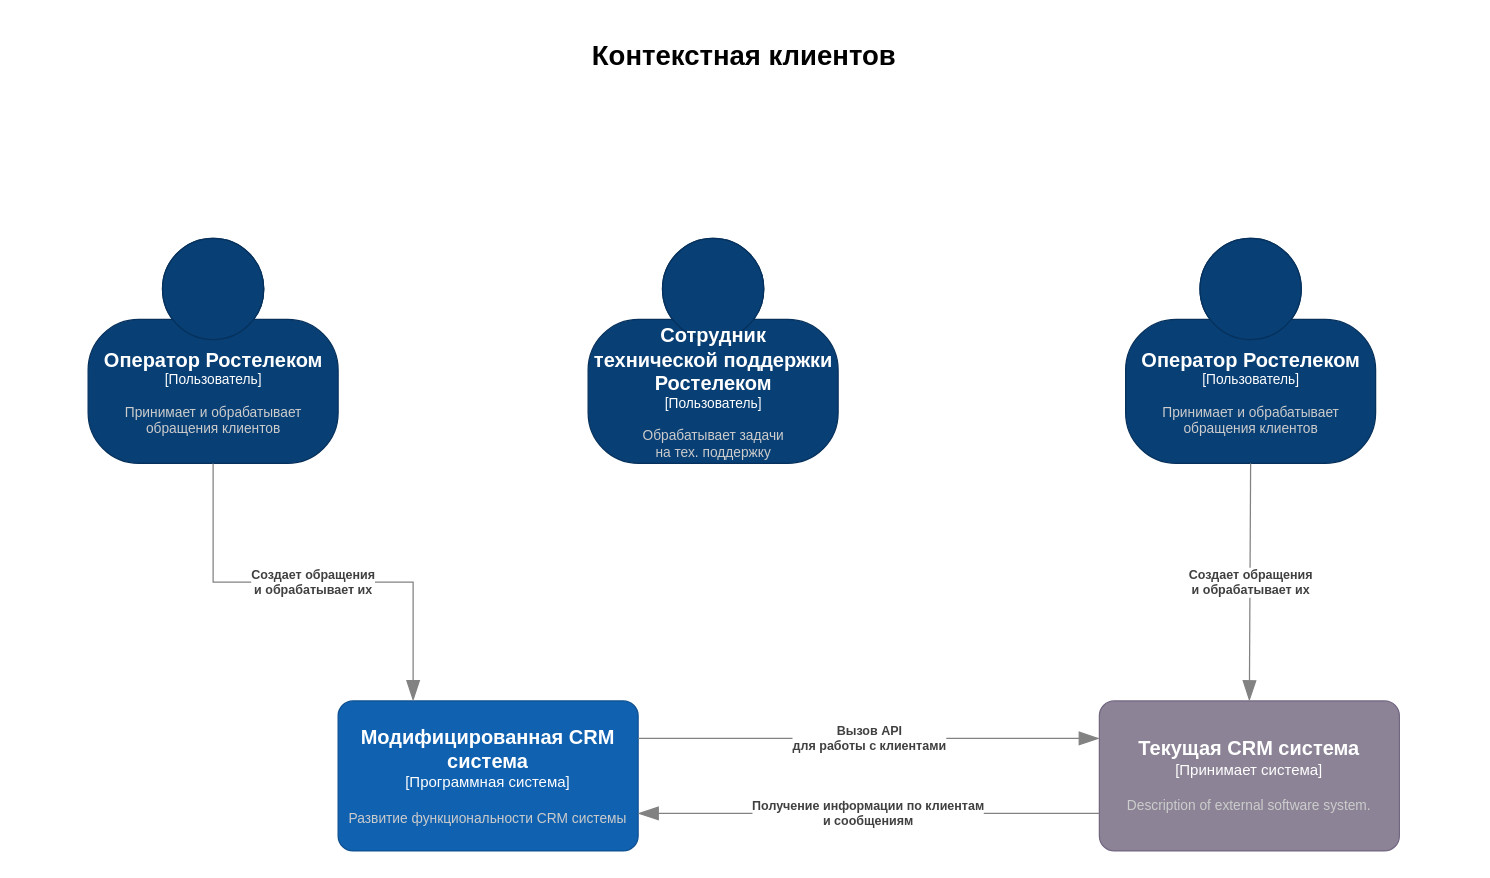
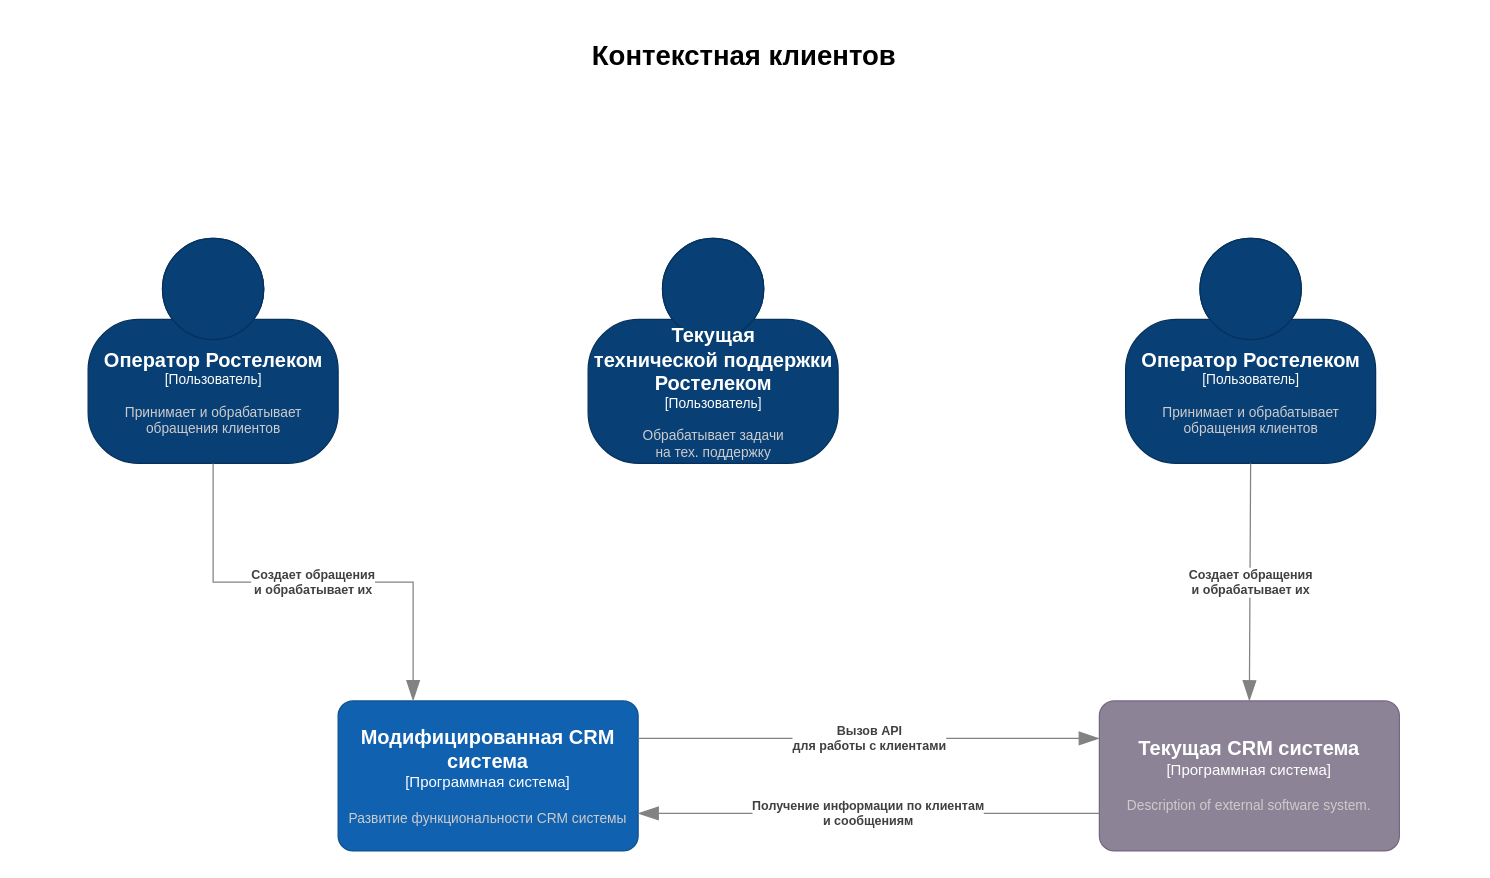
- <mxCell id="5" value="&lt;font style=&quot;font-size: 16px&quot;&gt;&lt;b&gt;Сотрудник &#10;технической поддержки &#10;Ростелеком&lt;/b&gt;&lt;/font&gt;&lt;div&gt;[Пользователь]&lt;/div&gt;&lt;br&gt;&lt;div&gt;&lt;font style=&quot;font-size: 11px&quot;&gt;&lt;font color=&quot;#cccccc&quot;&gt;Обрабатывает задачи &#10;на тех. поддержку&lt;/font&gt;&lt;/div&gt;" style="html=1;fontSize=11;dashed=0;whitespace=wrap;fillColor=#083F75;strokeColor=#06315C;fontColor=#ffffff;shape=mxgraph.c4.person2;align=center;metaEdit=1;points=[[0.5,0,0],[1,0.5,0],[1,0.75,0],[0.75,1,0],[0.5,1,0],[0.25,1,0],[0,0.75,0],[0,0.5,0]];resizable=0;" parent="1" vertex="1"><mxGeometry x="470" y="190" width="200" height="180" as="geometry" /></mxCell>
+ <mxCell id="5" value="&lt;font style=&quot;font-size: 16px&quot;&gt;&lt;b&gt;Текущая &#10;технической поддержки &#10;Ростелеком&lt;/b&gt;&lt;/font&gt;&lt;div&gt;[Пользователь]&lt;/div&gt;&lt;br&gt;&lt;div&gt;&lt;font style=&quot;font-size: 11px&quot;&gt;&lt;font color=&quot;#cccccc&quot;&gt;Обрабатывает задачи &#10;на тех. поддержку&lt;/font&gt;&lt;/div&gt;" style="html=1;fontSize=11;dashed=0;whitespace=wrap;fillColor=#083F75;strokeColor=#06315C;fontColor=#ffffff;shape=mxgraph.c4.person2;align=center;metaEdit=1;points=[[0.5,0,0],[1,0.5,0],[1,0.75,0],[0.75,1,0],[0.5,1,0],[0.25,1,0],[0,0.75,0],[0,0.5,0]];resizable=0;" parent="1" vertex="1"><mxGeometry x="470" y="190" width="200" height="180" as="geometry" /></mxCell>
- <mxCell id="8" value="&lt;font style=&quot;font-size: 16px&quot;&gt;&lt;b&gt;Текущая CRM система&lt;/b&gt;&lt;/font&gt;&lt;div&gt;[Принимает система]&lt;/div&gt;&lt;br&gt;&lt;div&gt;&lt;font style=&quot;font-size: 11px&quot;&gt;&lt;font color=&quot;#cccccc&quot;&gt;Description of external software system.&lt;/font&gt;&lt;/div&gt;" style="rounded=1;whiteSpace=wrap;html=1;labelBackgroundColor=none;fillColor=#8C8496;fontColor=#ffffff;align=center;arcSize=10;strokeColor=#736782;metaEdit=1;resizable=0;points=[[0.25,0,0],[0.5,0,0],[0.75,0,0],[1,0.25,0],[1,0.5,0],[1,0.75,0],[0.75,1,0],[0.5,1,0],[0.25,1,0],[0,0.75,0],[0,0.5,0],[0,0.25,0]];" parent="1" vertex="1"><mxGeometry x="879" y="560" width="240" height="120" as="geometry" /></mxCell>
+ <mxCell id="8" value="&lt;font style=&quot;font-size: 16px&quot;&gt;&lt;b&gt;Текущая CRM система&lt;/b&gt;&lt;/font&gt;&lt;div&gt;[Программная система]&lt;/div&gt;&lt;br&gt;&lt;div&gt;&lt;font style=&quot;font-size: 11px&quot;&gt;&lt;font color=&quot;#cccccc&quot;&gt;Description of external software system.&lt;/font&gt;&lt;/div&gt;" style="rounded=1;whiteSpace=wrap;html=1;labelBackgroundColor=none;fillColor=#8C8496;fontColor=#ffffff;align=center;arcSize=10;strokeColor=#736782;metaEdit=1;resizable=0;points=[[0.25,0,0],[0.5,0,0],[0.75,0,0],[1,0.25,0],[1,0.5,0],[1,0.75,0],[0.75,1,0],[0.5,1,0],[0.25,1,0],[0,0.75,0],[0,0.5,0],[0,0.25,0]];" parent="1" vertex="1"><mxGeometry x="879" y="560" width="240" height="120" as="geometry" /></mxCell>
